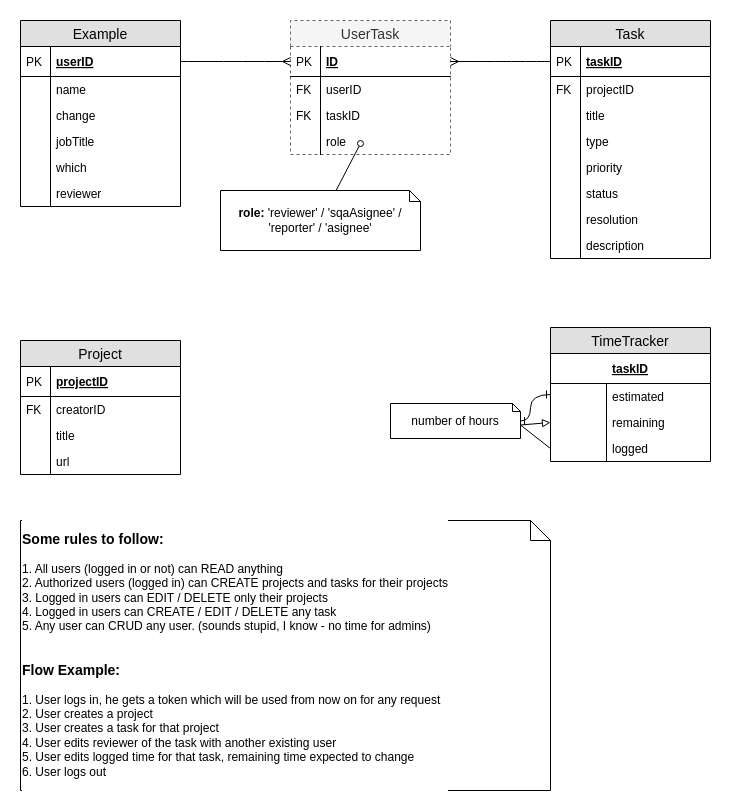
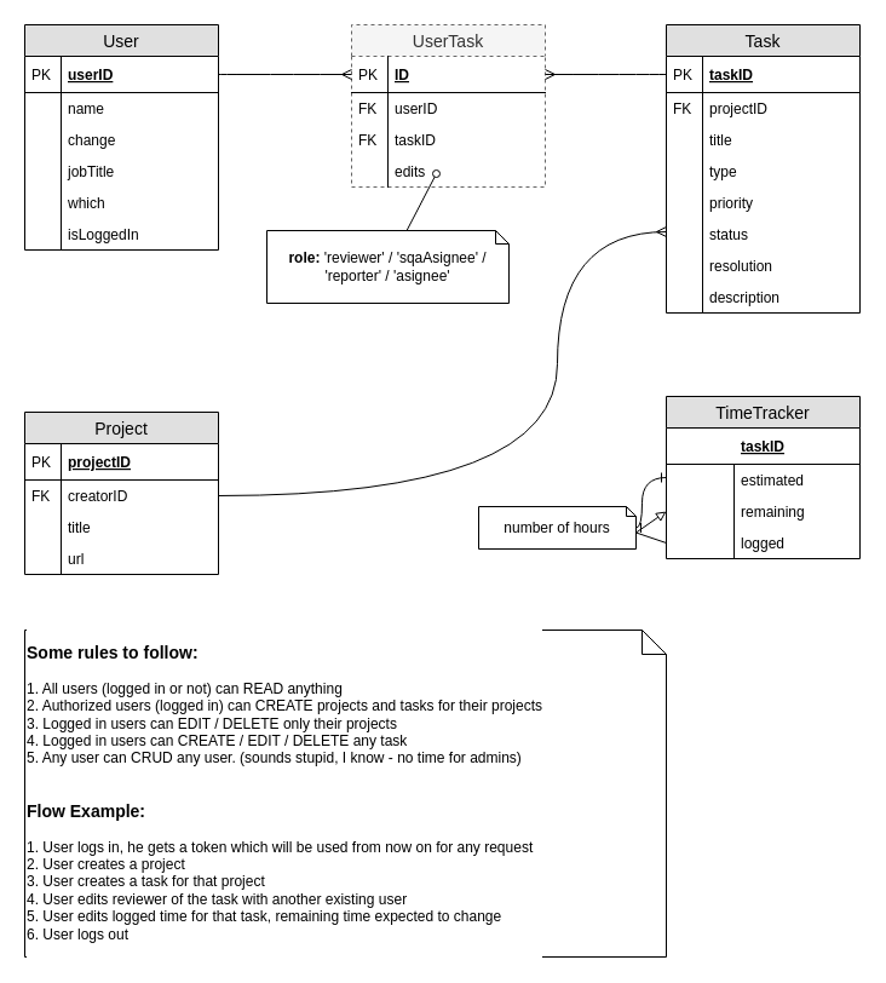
- <mxCell id="28" value="Example" style="swimlane;fontStyle=0;childLayout=stackLayout;horizontal=1;startSize=26;fillColor=#e0e0e0;horizontalStack=0;resizeParent=1;resizeParentMax=0;resizeLast=0;collapsible=1;marginBottom=0;swimlaneFillColor=#ffffff;align=center;fontSize=14;" parent="1" vertex="1"><mxGeometry x="20" y="20" width="160" height="186" as="geometry" /></mxCell>
+ <mxCell id="28" value="User" style="swimlane;fontStyle=0;childLayout=stackLayout;horizontal=1;startSize=26;fillColor=#e0e0e0;horizontalStack=0;resizeParent=1;resizeParentMax=0;resizeLast=0;collapsible=1;marginBottom=0;swimlaneFillColor=#ffffff;align=center;fontSize=14;" parent="1" vertex="1"><mxGeometry x="20" y="20" width="160" height="186" as="geometry" /></mxCell>
- <mxCell id="49" value="role" style="shape=partialRectangle;top=0;left=0;right=0;bottom=0;align=left;verticalAlign=top;fillColor=none;spacingLeft=34;spacingRight=4;overflow=hidden;rotatable=0;points=[[0,0.5],[1,0.5]];portConstraint=eastwest;dropTarget=0;fontSize=12;" vertex="1" parent="42"><mxGeometry y="108" width="160" height="26" as="geometry" /></mxCell>
+ <mxCell id="49" value="edits" style="shape=partialRectangle;top=0;left=0;right=0;bottom=0;align=left;verticalAlign=top;fillColor=none;spacingLeft=34;spacingRight=4;overflow=hidden;rotatable=0;points=[[0,0.5],[1,0.5]];portConstraint=eastwest;dropTarget=0;fontSize=12;" vertex="1" parent="42"><mxGeometry y="108" width="160" height="26" as="geometry" /></mxCell>
- <mxCell id="39" value="reviewer" style="shape=partialRectangle;top=0;left=0;right=0;bottom=0;align=left;verticalAlign=top;fillColor=none;spacingLeft=34;spacingRight=4;overflow=hidden;rotatable=0;points=[[0,0.5],[1,0.5]];portConstraint=eastwest;dropTarget=0;fontSize=12;labelBackgroundColor=#ffffff;" vertex="1" parent="28"><mxGeometry y="160" width="160" height="26" as="geometry" /></mxCell>
+ <mxCell id="39" value="isLoggedIn" style="shape=partialRectangle;top=0;left=0;right=0;bottom=0;align=left;verticalAlign=top;fillColor=none;spacingLeft=34;spacingRight=4;overflow=hidden;rotatable=0;points=[[0,0.5],[1,0.5]];portConstraint=eastwest;dropTarget=0;fontSize=12;labelBackgroundColor=#ffffff;" vertex="1" parent="28"><mxGeometry y="160" width="160" height="26" as="geometry" /></mxCell>
+ <mxCell id="41" style="edgeStyle=orthogonalEdgeStyle;curved=1;rounded=0;orthogonalLoop=1;jettySize=auto;html=1;exitX=1;exitY=0.5;exitDx=0;exitDy=0;endArrow=ERmany;endFill=0;" parent="1" source="5" target="11" edge="1"><mxGeometry relative="1" as="geometry"><Array as="points"><mxPoint x="460" y="409" /><mxPoint x="460" y="191" /></Array></mxGeometry></mxCell>
- <mxCell id="66" value="number of hours" style="shape=note;size=8;whiteSpace=wrap;html=1;labelBackgroundColor=#ffffff;fillColor=none;" vertex="1" parent="1"><mxGeometry x="390" y="403" width="130" height="35" as="geometry" /></mxCell>
+ <mxCell id="66" value="number of hours" style="shape=note;size=8;whiteSpace=wrap;html=1;labelBackgroundColor=#ffffff;fillColor=none;" vertex="1" parent="1"><mxGeometry x="395" y="418" width="130" height="35" as="geometry" /></mxCell>
